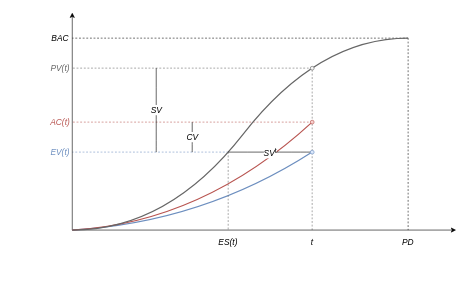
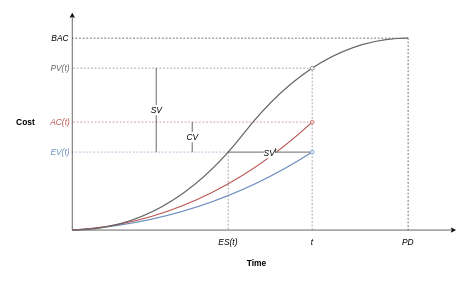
+ <mxCell id="12" value="&lt;span style=&quot;font-style: normal; font-size: 14px;&quot;&gt;Cost&lt;/span&gt;" style="rounded=0;whiteSpace=wrap;html=1;strokeColor=none;fillColor=none;fontStyle=3;fontSize=14;align=right;" parent="1" vertex="1"><mxGeometry x="20" y="23" width="40" height="360" as="geometry" /></mxCell>
+ <mxCell id="11" value="&lt;span style=&quot;font-style: normal; font-size: 14px;&quot;&gt;Time&lt;/span&gt;" style="rounded=0;whiteSpace=wrap;html=1;strokeColor=none;fillColor=none;fontStyle=3;fontSize=14;verticalAlign=top;" parent="1" vertex="1"><mxGeometry x="120" y="423" width="614.74" height="40" as="geometry" /></mxCell>
